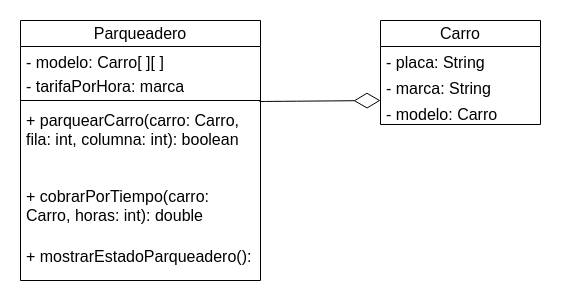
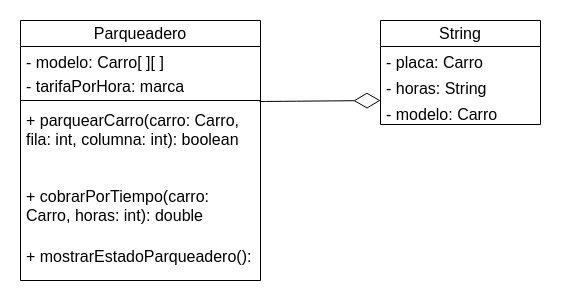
- <mxCell id="9" value="&lt;font style=&quot;vertical-align: inherit;&quot;&gt;&lt;font style=&quot;vertical-align: inherit;&quot;&gt;Carro&lt;/font&gt;&lt;/font&gt;" style="swimlane;fontStyle=0;childLayout=stackLayout;horizontal=1;startSize=26;fillColor=none;horizontalStack=0;resizeParent=1;resizeParentMax=0;resizeLast=0;collapsible=1;marginBottom=0;whiteSpace=wrap;html=1;fontSize=16;" vertex="1" parent="1"><mxGeometry x="380" y="20" width="160" height="104" as="geometry" /></mxCell>
+ <mxCell id="9" value="&lt;font style=&quot;vertical-align: inherit;&quot;&gt;&lt;font style=&quot;vertical-align: inherit;&quot;&gt;String&lt;/font&gt;&lt;/font&gt;" style="swimlane;fontStyle=0;childLayout=stackLayout;horizontal=1;startSize=26;fillColor=none;horizontalStack=0;resizeParent=1;resizeParentMax=0;resizeLast=0;collapsible=1;marginBottom=0;whiteSpace=wrap;html=1;fontSize=16;" vertex="1" parent="1"><mxGeometry x="380" y="20" width="160" height="104" as="geometry" /></mxCell>
- <mxCell id="10" value="&lt;font style=&quot;vertical-align: inherit;&quot;&gt;&lt;font style=&quot;vertical-align: inherit;&quot;&gt;- placa: String&lt;/font&gt;&lt;/font&gt;" style="text;strokeColor=none;fillColor=none;align=left;verticalAlign=top;spacingLeft=4;spacingRight=4;overflow=hidden;rotatable=0;points=[[0,0.5],[1,0.5]];portConstraint=eastwest;whiteSpace=wrap;html=1;fontSize=16;" vertex="1" parent="9"><mxGeometry y="26" width="160" height="26" as="geometry" /></mxCell>
+ <mxCell id="10" value="&lt;font style=&quot;vertical-align: inherit;&quot;&gt;&lt;font style=&quot;vertical-align: inherit;&quot;&gt;- placa: Carro&lt;/font&gt;&lt;/font&gt;" style="text;strokeColor=none;fillColor=none;align=left;verticalAlign=top;spacingLeft=4;spacingRight=4;overflow=hidden;rotatable=0;points=[[0,0.5],[1,0.5]];portConstraint=eastwest;whiteSpace=wrap;html=1;fontSize=16;" vertex="1" parent="9"><mxGeometry y="26" width="160" height="26" as="geometry" /></mxCell>
- <mxCell id="11" value="&lt;font style=&quot;vertical-align: inherit;&quot;&gt;&lt;font style=&quot;vertical-align: inherit;&quot;&gt;- marca: String&lt;/font&gt;&lt;/font&gt;" style="text;strokeColor=none;fillColor=none;align=left;verticalAlign=top;spacingLeft=4;spacingRight=4;overflow=hidden;rotatable=0;points=[[0,0.5],[1,0.5]];portConstraint=eastwest;whiteSpace=wrap;html=1;fontSize=16;" vertex="1" parent="9"><mxGeometry y="52" width="160" height="26" as="geometry" /></mxCell>
+ <mxCell id="11" value="&lt;font style=&quot;vertical-align: inherit;&quot;&gt;&lt;font style=&quot;vertical-align: inherit;&quot;&gt;- horas: String&lt;/font&gt;&lt;/font&gt;" style="text;strokeColor=none;fillColor=none;align=left;verticalAlign=top;spacingLeft=4;spacingRight=4;overflow=hidden;rotatable=0;points=[[0,0.5],[1,0.5]];portConstraint=eastwest;whiteSpace=wrap;html=1;fontSize=16;" vertex="1" parent="9"><mxGeometry y="52" width="160" height="26" as="geometry" /></mxCell>
